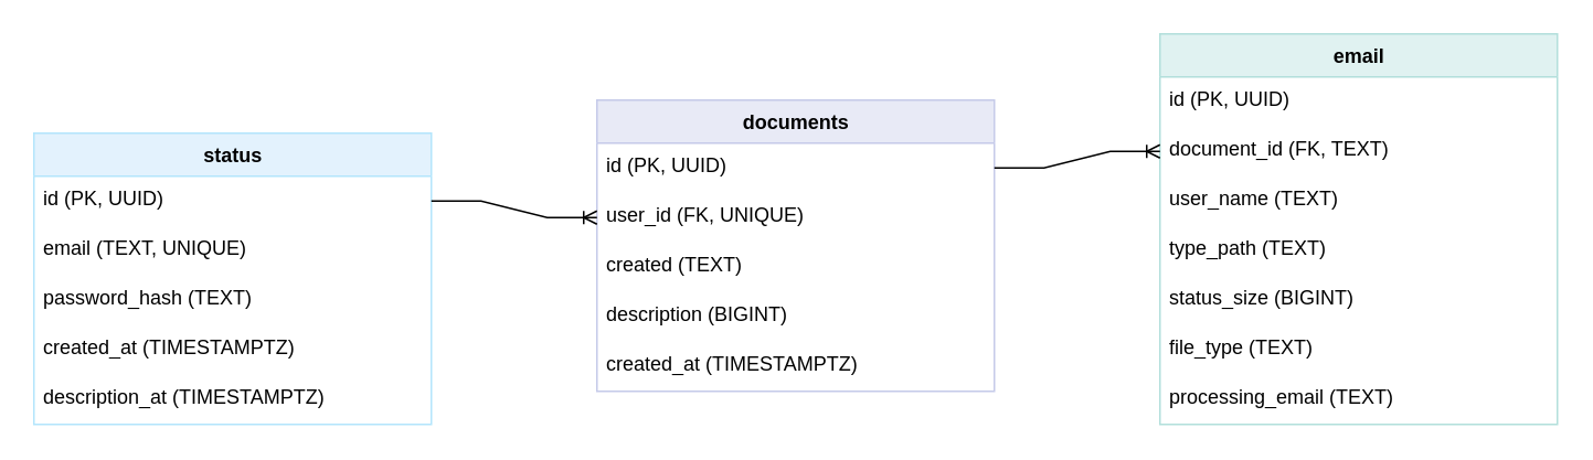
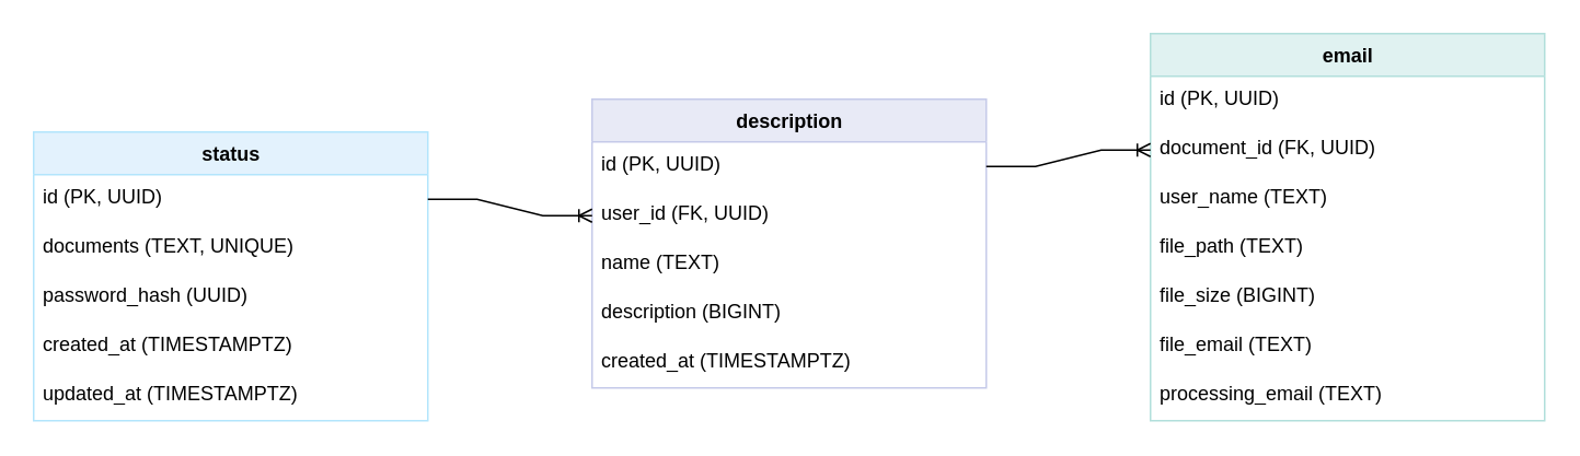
- <mxCell id="8" value="documents" style="swimlane;fontStyle=1;align=center;verticalAlign=top;childLayout=stackLayout;horizontal=1;startSize=26;horizontalStack=0;resizeParent=1;resizeParentMax=0;resizeLast=0;collapsible=1;marginBottom=0;html=1;fillColor=#e8eaf6;strokeColor=#c5cae9;" parent="1" vertex="1"><mxGeometry x="360" y="60" width="240" height="176" as="geometry" /></mxCell>
+ <mxCell id="8" value="description" style="swimlane;fontStyle=1;align=center;verticalAlign=top;childLayout=stackLayout;horizontal=1;startSize=26;horizontalStack=0;resizeParent=1;resizeParentMax=0;resizeLast=0;collapsible=1;marginBottom=0;html=1;fillColor=#e8eaf6;strokeColor=#c5cae9;" parent="1" vertex="1"><mxGeometry x="360" y="60" width="240" height="176" as="geometry" /></mxCell>
- <mxCell id="16" value="document_id (FK, TEXT)" style="text;strokeColor=none;fillColor=none;align=left;verticalAlign=top;spacingLeft=4;spacingRight=4;overflow=hidden;rotatable=0;points=[[0,0.5],[1,0.5]];portConstraint=eastwest;html=1;" parent="14" vertex="1"><mxGeometry y="56" width="240" height="30" as="geometry" /></mxCell>
+ <mxCell id="16" value="document_id (FK, UUID)" style="text;strokeColor=none;fillColor=none;align=left;verticalAlign=top;spacingLeft=4;spacingRight=4;overflow=hidden;rotatable=0;points=[[0,0.5],[1,0.5]];portConstraint=eastwest;html=1;" parent="14" vertex="1"><mxGeometry y="56" width="240" height="30" as="geometry" /></mxCell>
- <mxCell id="10" value="user_id (FK, UNIQUE)" style="text;strokeColor=none;fillColor=none;align=left;verticalAlign=top;spacingLeft=4;spacingRight=4;overflow=hidden;rotatable=0;points=[[0,0.5],[1,0.5]];portConstraint=eastwest;html=1;" parent="8" vertex="1"><mxGeometry y="56" width="240" height="30" as="geometry" /></mxCell>
+ <mxCell id="10" value="user_id (FK, UUID)" style="text;strokeColor=none;fillColor=none;align=left;verticalAlign=top;spacingLeft=4;spacingRight=4;overflow=hidden;rotatable=0;points=[[0,0.5],[1,0.5]];portConstraint=eastwest;html=1;" parent="8" vertex="1"><mxGeometry y="56" width="240" height="30" as="geometry" /></mxCell>
- <mxCell id="4" value="email (TEXT, UNIQUE)" style="text;strokeColor=none;fillColor=none;align=left;verticalAlign=top;spacingLeft=4;spacingRight=4;overflow=hidden;rotatable=0;points=[[0,0.5],[1,0.5]];portConstraint=eastwest;html=1;" parent="2" vertex="1"><mxGeometry y="56" width="240" height="30" as="geometry" /></mxCell>
+ <mxCell id="4" value="documents (TEXT, UNIQUE)" style="text;strokeColor=none;fillColor=none;align=left;verticalAlign=top;spacingLeft=4;spacingRight=4;overflow=hidden;rotatable=0;points=[[0,0.5],[1,0.5]];portConstraint=eastwest;html=1;" parent="2" vertex="1"><mxGeometry y="56" width="240" height="30" as="geometry" /></mxCell>
- <mxCell id="18" value="type_path (TEXT)" style="text;strokeColor=none;fillColor=none;align=left;verticalAlign=top;spacingLeft=4;spacingRight=4;overflow=hidden;rotatable=0;points=[[0,0.5],[1,0.5]];portConstraint=eastwest;html=1;" parent="14" vertex="1"><mxGeometry y="116" width="240" height="30" as="geometry" /></mxCell>
+ <mxCell id="18" value="file_path (TEXT)" style="text;strokeColor=none;fillColor=none;align=left;verticalAlign=top;spacingLeft=4;spacingRight=4;overflow=hidden;rotatable=0;points=[[0,0.5],[1,0.5]];portConstraint=eastwest;html=1;" parent="14" vertex="1"><mxGeometry y="116" width="240" height="30" as="geometry" /></mxCell>
- <mxCell id="11" value="created (TEXT)" style="text;strokeColor=none;fillColor=none;align=left;verticalAlign=top;spacingLeft=4;spacingRight=4;overflow=hidden;rotatable=0;points=[[0,0.5],[1,0.5]];portConstraint=eastwest;html=1;" parent="8" vertex="1"><mxGeometry y="86" width="240" height="30" as="geometry" /></mxCell>
+ <mxCell id="11" value="name (TEXT)" style="text;strokeColor=none;fillColor=none;align=left;verticalAlign=top;spacingLeft=4;spacingRight=4;overflow=hidden;rotatable=0;points=[[0,0.5],[1,0.5]];portConstraint=eastwest;html=1;" parent="8" vertex="1"><mxGeometry y="86" width="240" height="30" as="geometry" /></mxCell>
- <mxCell id="5" value="password_hash (TEXT)" style="text;strokeColor=none;fillColor=none;align=left;verticalAlign=top;spacingLeft=4;spacingRight=4;overflow=hidden;rotatable=0;points=[[0,0.5],[1,0.5]];portConstraint=eastwest;html=1;" parent="2" vertex="1"><mxGeometry y="86" width="240" height="30" as="geometry" /></mxCell>
+ <mxCell id="5" value="password_hash (UUID)" style="text;strokeColor=none;fillColor=none;align=left;verticalAlign=top;spacingLeft=4;spacingRight=4;overflow=hidden;rotatable=0;points=[[0,0.5],[1,0.5]];portConstraint=eastwest;html=1;" parent="2" vertex="1"><mxGeometry y="86" width="240" height="30" as="geometry" /></mxCell>
- <mxCell id="19" value="status_size (BIGINT)" style="text;strokeColor=none;fillColor=none;align=left;verticalAlign=top;spacingLeft=4;spacingRight=4;overflow=hidden;rotatable=0;points=[[0,0.5],[1,0.5]];portConstraint=eastwest;html=1;" parent="14" vertex="1"><mxGeometry y="146" width="240" height="30" as="geometry" /></mxCell>
+ <mxCell id="19" value="file_size (BIGINT)" style="text;strokeColor=none;fillColor=none;align=left;verticalAlign=top;spacingLeft=4;spacingRight=4;overflow=hidden;rotatable=0;points=[[0,0.5],[1,0.5]];portConstraint=eastwest;html=1;" parent="14" vertex="1"><mxGeometry y="146" width="240" height="30" as="geometry" /></mxCell>
- <mxCell id="20" value="file_type (TEXT)" style="text;strokeColor=none;fillColor=none;align=left;verticalAlign=top;spacingLeft=4;spacingRight=4;overflow=hidden;rotatable=0;points=[[0,0.5],[1,0.5]];portConstraint=eastwest;html=1;" parent="14" vertex="1"><mxGeometry y="176" width="240" height="30" as="geometry" /></mxCell>
+ <mxCell id="20" value="file_email (TEXT)" style="text;strokeColor=none;fillColor=none;align=left;verticalAlign=top;spacingLeft=4;spacingRight=4;overflow=hidden;rotatable=0;points=[[0,0.5],[1,0.5]];portConstraint=eastwest;html=1;" parent="14" vertex="1"><mxGeometry y="176" width="240" height="30" as="geometry" /></mxCell>
- <mxCell id="7" value="description_at (TIMESTAMPTZ)" style="text;strokeColor=none;fillColor=none;align=left;verticalAlign=top;spacingLeft=4;spacingRight=4;overflow=hidden;rotatable=0;points=[[0,0.5],[1,0.5]];portConstraint=eastwest;html=1;" parent="2" vertex="1"><mxGeometry y="146" width="240" height="30" as="geometry" /></mxCell>
+ <mxCell id="7" value="updated_at (TIMESTAMPTZ)" style="text;strokeColor=none;fillColor=none;align=left;verticalAlign=top;spacingLeft=4;spacingRight=4;overflow=hidden;rotatable=0;points=[[0,0.5],[1,0.5]];portConstraint=eastwest;html=1;" parent="2" vertex="1"><mxGeometry y="146" width="240" height="30" as="geometry" /></mxCell>
